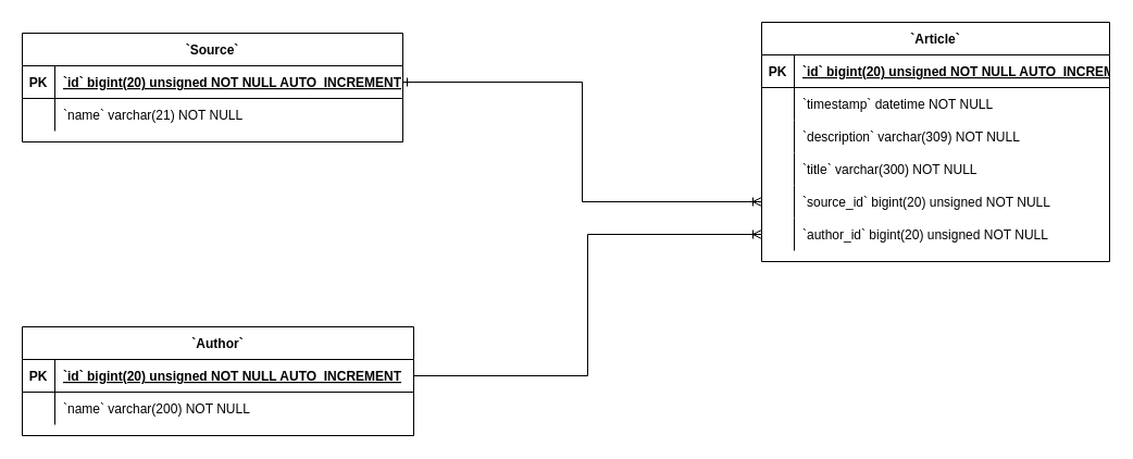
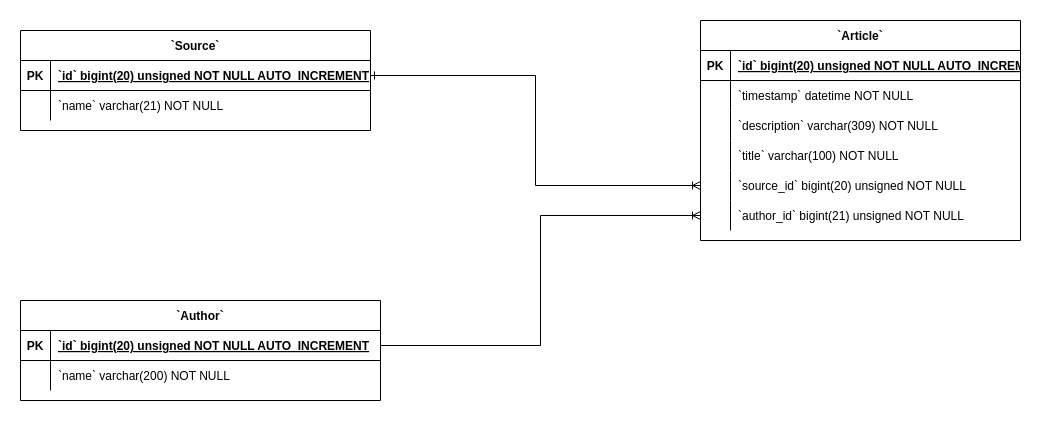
- <mxCell id="28" value="`title` varchar(300) NOT NULL" style="shape=partialRectangle;overflow=hidden;connectable=0;fillColor=none;align=left;top=0;left=0;bottom=0;right=0;spacingLeft=6;" vertex="1" parent="26"><mxGeometry x="30" width="290" height="30" as="geometry"><mxRectangle width="290" height="30" as="alternateBounds" /></mxGeometry></mxCell>
+ <mxCell id="28" value="`title` varchar(100) NOT NULL" style="shape=partialRectangle;overflow=hidden;connectable=0;fillColor=none;align=left;top=0;left=0;bottom=0;right=0;spacingLeft=6;" vertex="1" parent="26"><mxGeometry x="30" width="290" height="30" as="geometry"><mxRectangle width="290" height="30" as="alternateBounds" /></mxGeometry></mxCell>
- <mxCell id="34" value="`author_id` bigint(20) unsigned NOT NULL" style="shape=partialRectangle;overflow=hidden;connectable=0;fillColor=none;align=left;top=0;left=0;bottom=0;right=0;spacingLeft=6;" vertex="1" parent="32"><mxGeometry x="30" width="290" height="30" as="geometry"><mxRectangle width="290" height="30" as="alternateBounds" /></mxGeometry></mxCell>
+ <mxCell id="34" value="`author_id` bigint(21) unsigned NOT NULL" style="shape=partialRectangle;overflow=hidden;connectable=0;fillColor=none;align=left;top=0;left=0;bottom=0;right=0;spacingLeft=6;" vertex="1" parent="32"><mxGeometry x="30" width="290" height="30" as="geometry"><mxRectangle width="290" height="30" as="alternateBounds" /></mxGeometry></mxCell>
